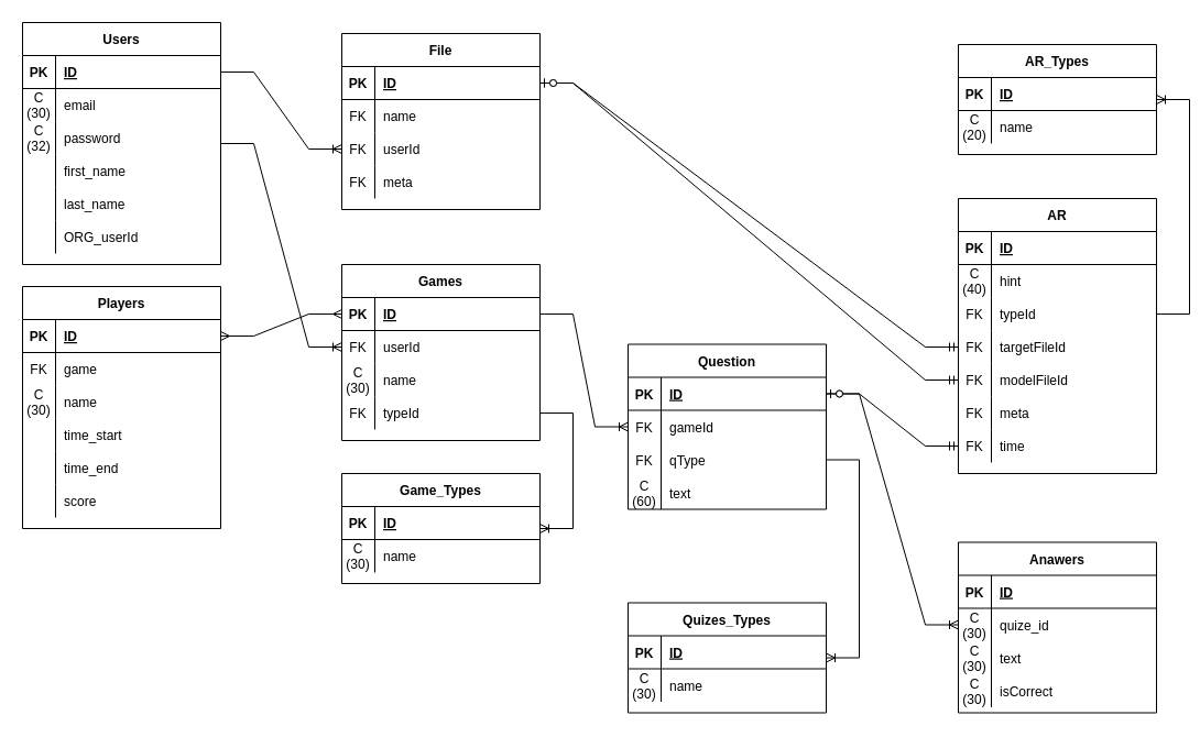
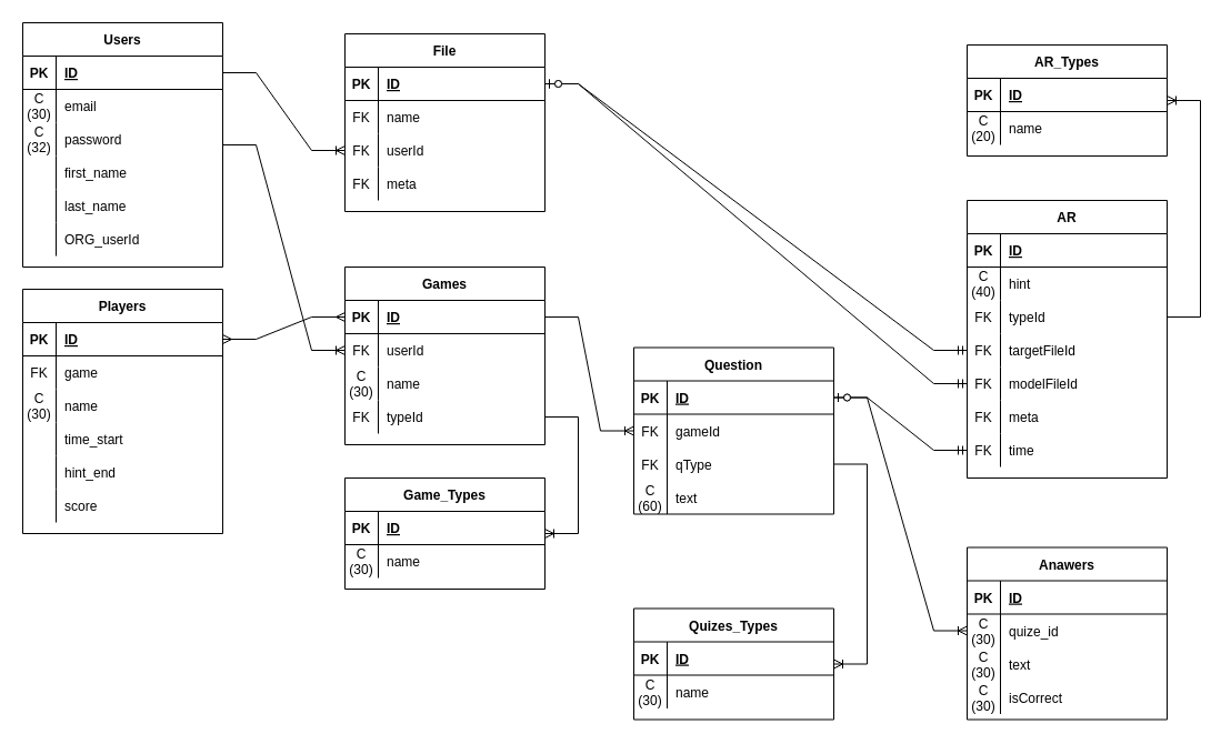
- <mxCell id="105" value="time_end" style="shape=partialRectangle;connectable=0;fillColor=none;top=0;left=0;bottom=0;right=0;align=left;spacingLeft=6;overflow=hidden;" parent="103" vertex="1"><mxGeometry x="30" width="150" height="30" as="geometry"><mxRectangle width="150" height="30" as="alternateBounds" /></mxGeometry></mxCell>
+ <mxCell id="105" value="hint_end" style="shape=partialRectangle;connectable=0;fillColor=none;top=0;left=0;bottom=0;right=0;align=left;spacingLeft=6;overflow=hidden;" parent="103" vertex="1"><mxGeometry x="30" width="150" height="30" as="geometry"><mxRectangle width="150" height="30" as="alternateBounds" /></mxGeometry></mxCell>
